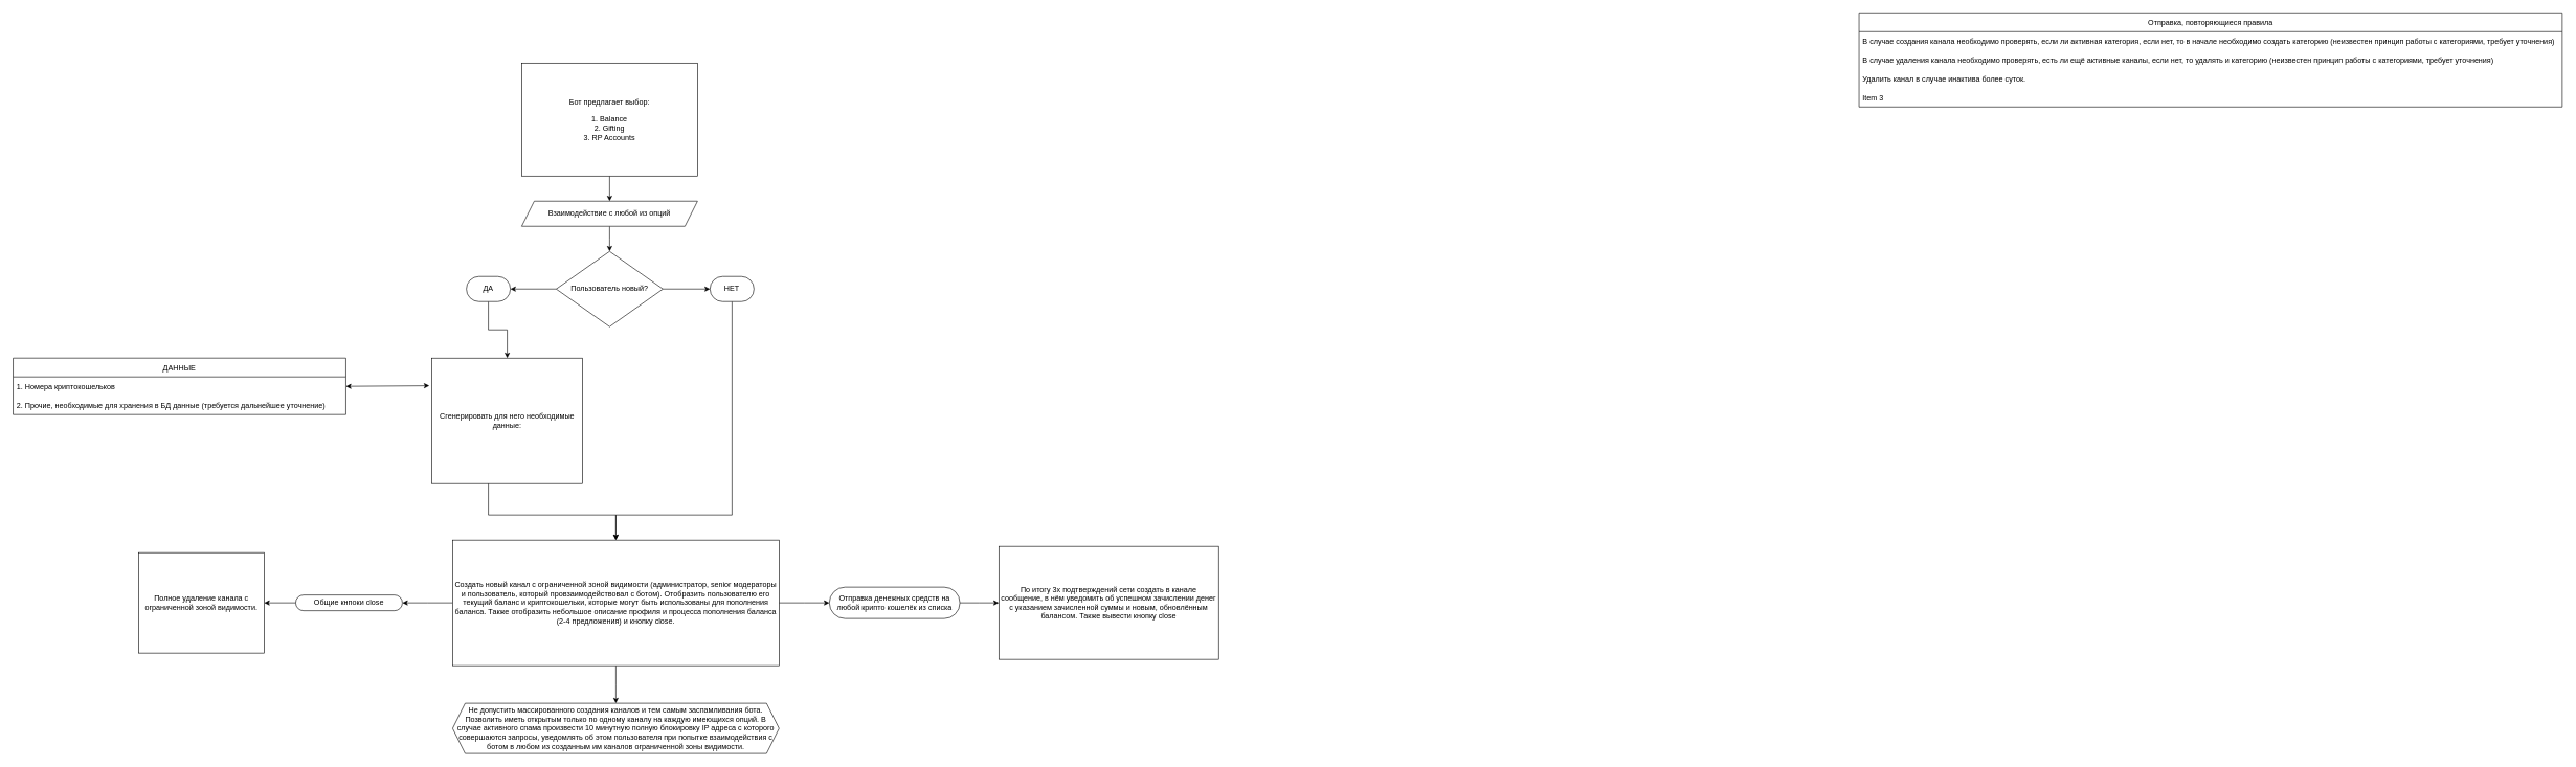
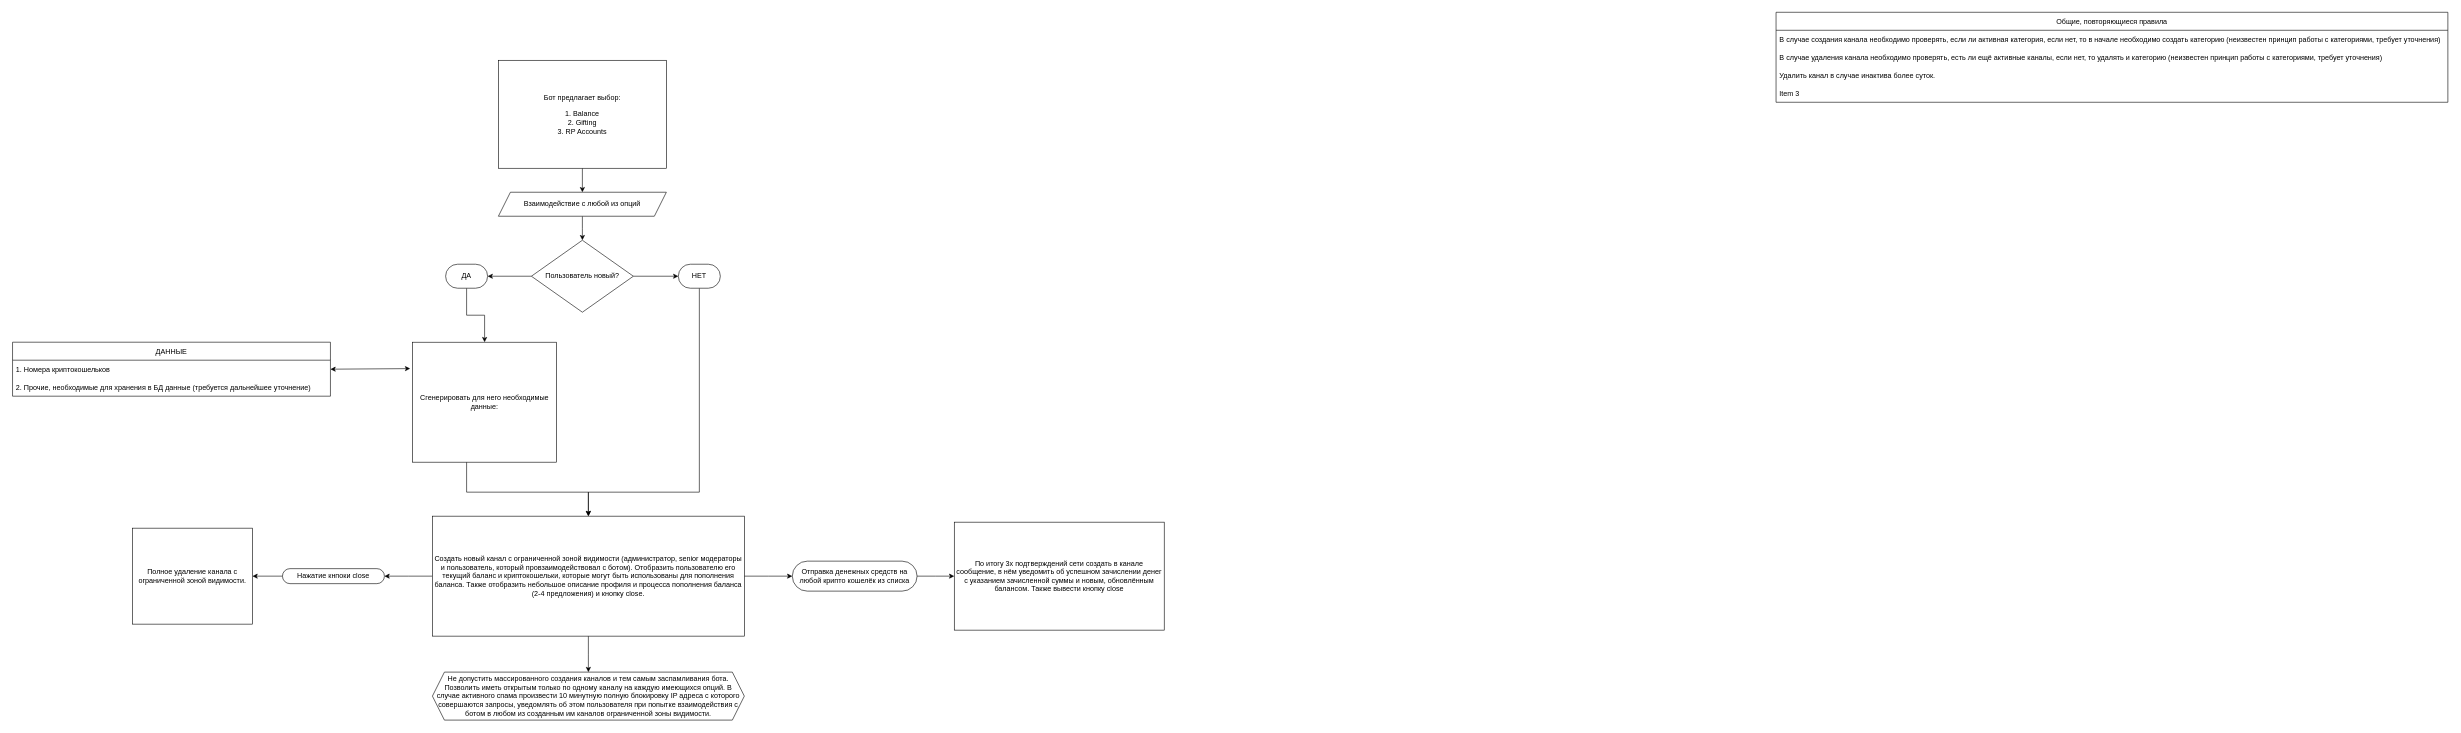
- <mxCell id="31" value="Отправка, повторяющиеся правила" style="swimlane;fontStyle=0;childLayout=stackLayout;horizontal=1;startSize=30;horizontalStack=0;resizeParent=1;resizeParentMax=0;resizeLast=0;collapsible=1;marginBottom=0;" vertex="1" parent="1"><mxGeometry x="2960" y="20" width="1120" height="150" as="geometry" /></mxCell>
+ <mxCell id="31" value="Общие, повторяющиеся правила" style="swimlane;fontStyle=0;childLayout=stackLayout;horizontal=1;startSize=30;horizontalStack=0;resizeParent=1;resizeParentMax=0;resizeLast=0;collapsible=1;marginBottom=0;" vertex="1" parent="1"><mxGeometry x="2960" y="20" width="1120" height="150" as="geometry" /></mxCell>
- <mxCell id="21" value="Общие кнпоки close" style="rounded=1;whiteSpace=wrap;html=1;arcSize=50;" vertex="1" parent="1"><mxGeometry x="470" y="947.5" width="170" height="25" as="geometry" /></mxCell>
+ <mxCell id="21" value="Нажатие кнпоки close" style="rounded=1;whiteSpace=wrap;html=1;arcSize=50;" vertex="1" parent="1"><mxGeometry x="470" y="947.5" width="170" height="25" as="geometry" /></mxCell>
